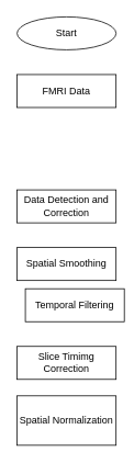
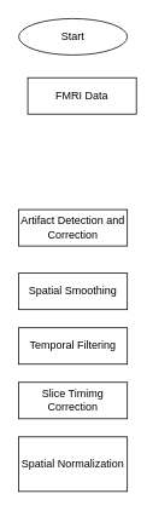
- <mxCell id="2" value="FMRI Data" style="rounded=0;whiteSpace=wrap;html=1;" vertex="1" parent="1"><mxGeometry x="20" y="90" width="120" height="40" as="geometry" /></mxCell>
+ <mxCell id="2" value="FMRI Data" style="rounded=0;whiteSpace=wrap;html=1;" vertex="1" parent="1"><mxGeometry x="30" y="85" width="120" height="40" as="geometry" /></mxCell>
- <mxCell id="4" value="Data Detection and Correction" style="rounded=0;whiteSpace=wrap;html=1;" vertex="1" parent="1"><mxGeometry x="20" y="230" width="120" height="40" as="geometry" /></mxCell>
+ <mxCell id="4" value="Artifact Detection and Correction" style="rounded=0;whiteSpace=wrap;html=1;" vertex="1" parent="1"><mxGeometry x="20" y="230" width="120" height="40" as="geometry" /></mxCell>
- <mxCell id="6" value="Temporal Filtering" style="rounded=0;whiteSpace=wrap;html=1;" vertex="1" parent="1"><mxGeometry x="30" y="350" width="120" height="40" as="geometry" /></mxCell>
+ <mxCell id="6" value="Temporal Filtering" style="rounded=0;whiteSpace=wrap;html=1;" vertex="1" parent="1"><mxGeometry x="20" y="360" width="120" height="40" as="geometry" /></mxCell>
